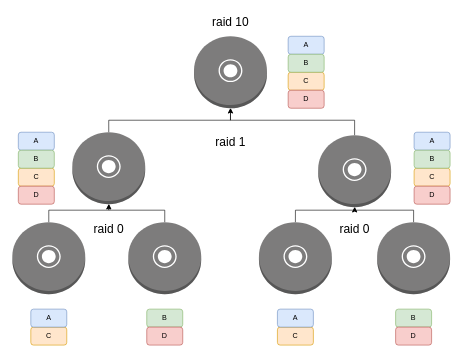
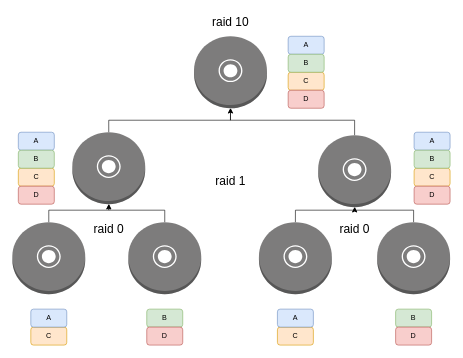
- <mxCell id="24" value="&lt;font style=&quot;font-size: 20px&quot;&gt;raid 1&lt;/font&gt;" style="text;html=1;strokeColor=none;fillColor=none;align=center;verticalAlign=middle;whiteSpace=wrap;rounded=0;strokeWidth=8;" vertex="1" parent="1"><mxGeometry x="348.82" y="225" width="70" height="20" as="geometry" /></mxCell>
+ <mxCell id="24" value="&lt;font style=&quot;font-size: 20px&quot;&gt;raid 1&lt;/font&gt;" style="text;html=1;strokeColor=none;fillColor=none;align=center;verticalAlign=middle;whiteSpace=wrap;rounded=0;strokeWidth=8;" vertex="1" parent="1"><mxGeometry x="348.82" y="290" width="70" height="20" as="geometry" /></mxCell>
